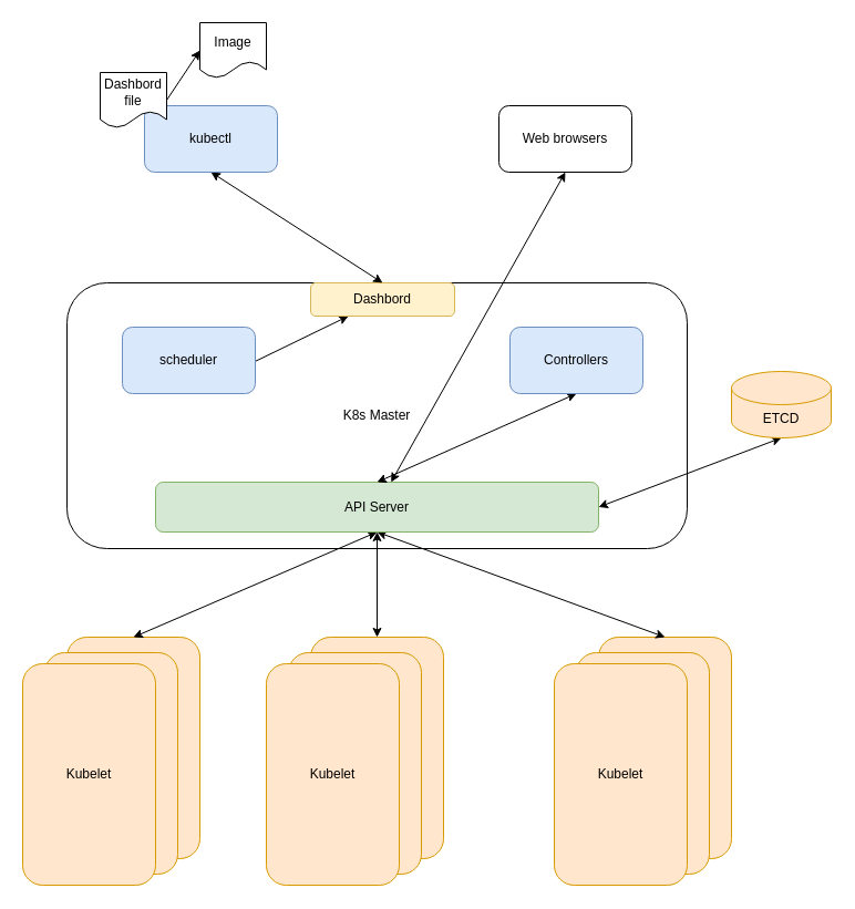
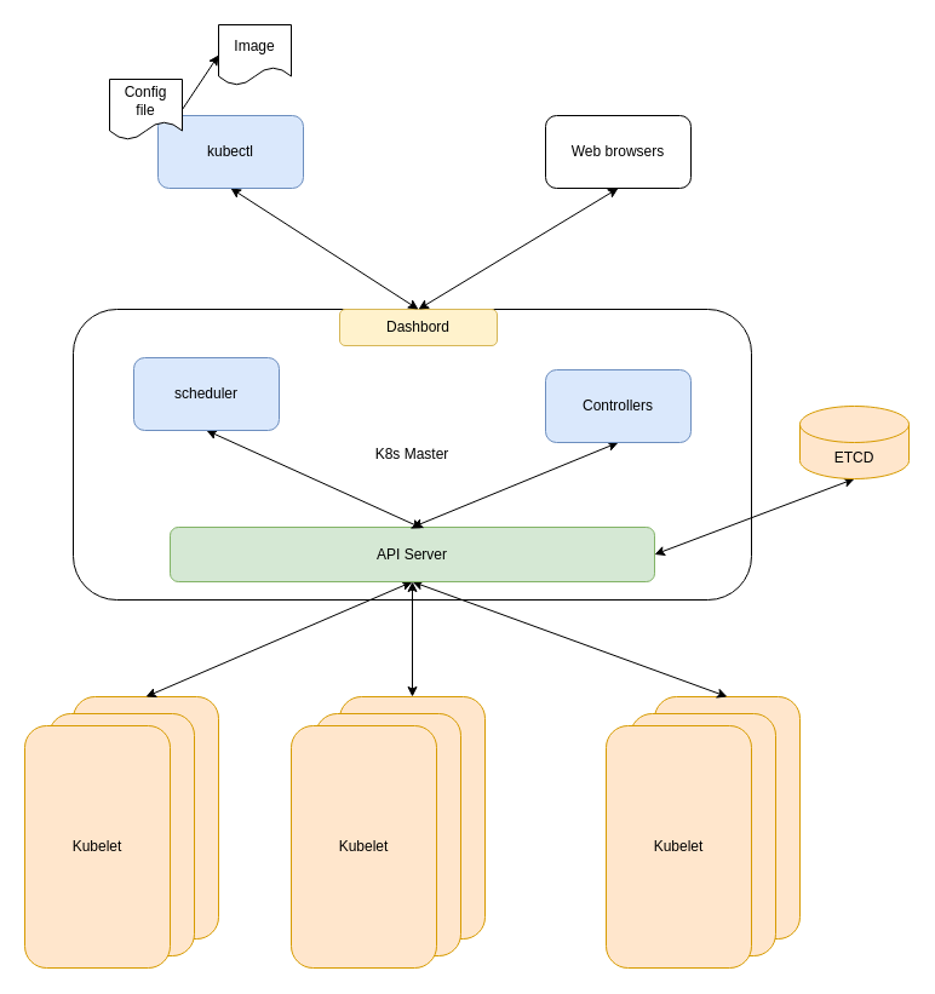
- <mxCell id="32" value="Dashbord&lt;br&gt;file" style="shape=document;whiteSpace=wrap;html=1;boundedLbl=1;" vertex="1" parent="1"><mxGeometry x="90" y="65" width="60" height="50" as="geometry" /></mxCell>
+ <mxCell id="32" value="Config&lt;br&gt;file" style="shape=document;whiteSpace=wrap;html=1;boundedLbl=1;" vertex="1" parent="1"><mxGeometry x="90" y="65" width="60" height="50" as="geometry" /></mxCell>
- <mxCell id="26" style="edgeStyle=none;rounded=0;orthogonalLoop=1;jettySize=auto;html=1;exitX=0.5;exitY=1;exitDx=0;exitDy=0;startArrow=classic;startFill=1;" edge="1" parent="1" source="27" target="18"><mxGeometry relative="1" as="geometry" /></mxCell>
+ <mxCell id="26" style="edgeStyle=none;rounded=0;orthogonalLoop=1;jettySize=auto;html=1;exitX=0.5;exitY=1;exitDx=0;exitDy=0;entryX=0.5;entryY=0;entryDx=0;entryDy=0;startArrow=classic;startFill=1;" edge="1" parent="1" source="27" target="25"><mxGeometry relative="1" as="geometry" /></mxCell>
- <mxCell id="19" style="edgeStyle=none;rounded=0;orthogonalLoop=1;jettySize=auto;html=1;exitX=0.5;exitY=1;exitDx=0;exitDy=0;startArrow=classic;startFill=1;" edge="1" parent="1" source="20" target="25"><mxGeometry relative="1" as="geometry" /></mxCell>
+ <mxCell id="19" style="edgeStyle=none;rounded=0;orthogonalLoop=1;jettySize=auto;html=1;exitX=0.5;exitY=1;exitDx=0;exitDy=0;entryX=0.52;entryY=0.017;entryDx=0;entryDy=0;entryPerimeter=0;startArrow=classic;startFill=1;" edge="1" parent="1" source="20" target="18"><mxGeometry relative="1" as="geometry" /></mxCell>
- <mxCell id="22" value="Controllers" style="rounded=1;whiteSpace=wrap;html=1;fillColor=#dae8fc;strokeColor=#6c8ebf;" vertex="1" parent="1"><mxGeometry x="460" y="295" width="120" height="60" as="geometry" /></mxCell>
+ <mxCell id="22" value="Controllers" style="rounded=1;whiteSpace=wrap;html=1;fillColor=#dae8fc;strokeColor=#6c8ebf;" vertex="1" parent="1"><mxGeometry x="450" y="305" width="120" height="60" as="geometry" /></mxCell>
